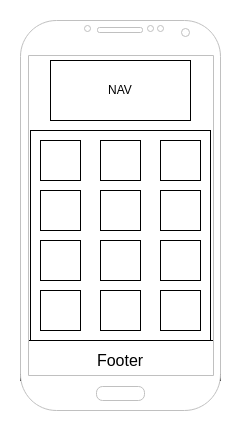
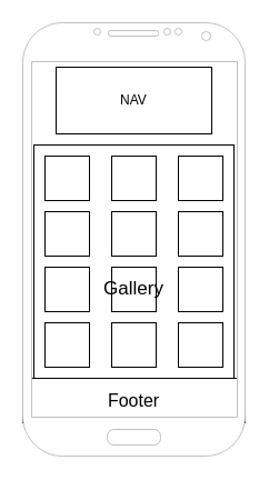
+ <mxCell id="20" value="&lt;font style=&quot;font-size: 17px&quot;&gt;Gallery&lt;/font&gt;" style="text;html=1;strokeColor=none;fillColor=none;align=center;verticalAlign=middle;whiteSpace=wrap;rounded=0;" vertex="1" parent="1"><mxGeometry x="100" y="250" width="40" height="20" as="geometry" /></mxCell>
